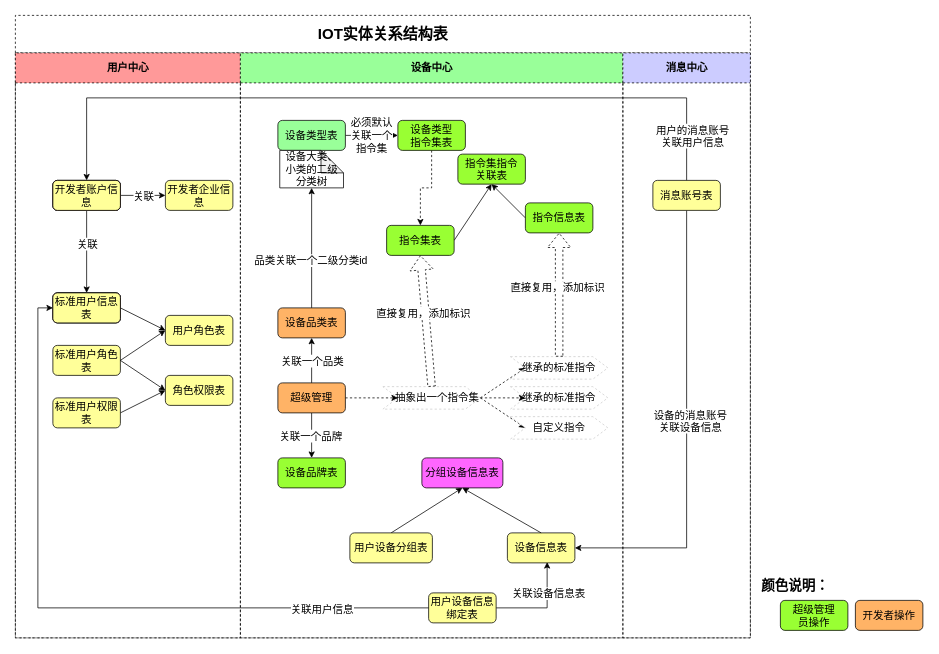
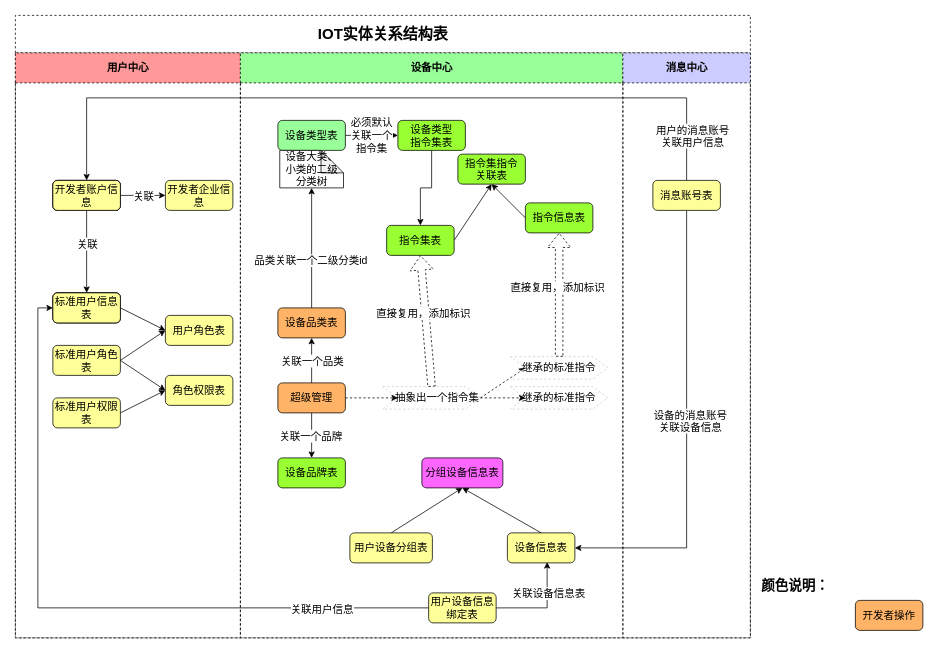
- <mxCell id="62" style="edgeStyle=orthogonalEdgeStyle;rounded=0;orthogonalLoop=1;jettySize=auto;html=1;entryX=0.5;entryY=0;entryDx=0;entryDy=0;fontSize=14;dashed=1;" edge="1" parent="23" source="63" target="35"><mxGeometry relative="1" as="geometry" /></mxCell>
+ <mxCell id="62" style="edgeStyle=orthogonalEdgeStyle;rounded=0;orthogonalLoop=1;jettySize=auto;html=1;entryX=0.5;entryY=0;entryDx=0;entryDy=0;fontSize=14;" edge="1" parent="23" source="63" target="35"><mxGeometry relative="1" as="geometry" /></mxCell>
- <mxCell id="41" style="edgeStyle=none;rounded=0;orthogonalLoop=1;jettySize=auto;html=1;exitX=1;exitY=0.5;exitDx=0;exitDy=0;entryX=0;entryY=0.5;entryDx=0;entryDy=0;dashed=1;fontSize=14;spacingTop=0;" edge="1" parent="23" source="42" target="44"><mxGeometry relative="1" as="geometry" /></mxCell>
- <mxCell id="44" value="自定义指令" style="shape=step;perimeter=stepPerimeter;whiteSpace=wrap;html=1;fixedSize=1;dashed=1;strokeColor=#CCCCCC;fontSize=14;spacingTop=0;" vertex="1" parent="43"><mxGeometry y="80" width="130" height="30" as="geometry" /></mxCell>
- <mxCell id="72" value="超级管理&lt;br&gt;员操作" style="rounded=1;whiteSpace=wrap;html=1;fontSize=14;fillColor=#99FF33;spacingTop=0;" vertex="1" parent="1"><mxGeometry x="1040" y="800" width="90" height="40" as="geometry" /></mxCell>
